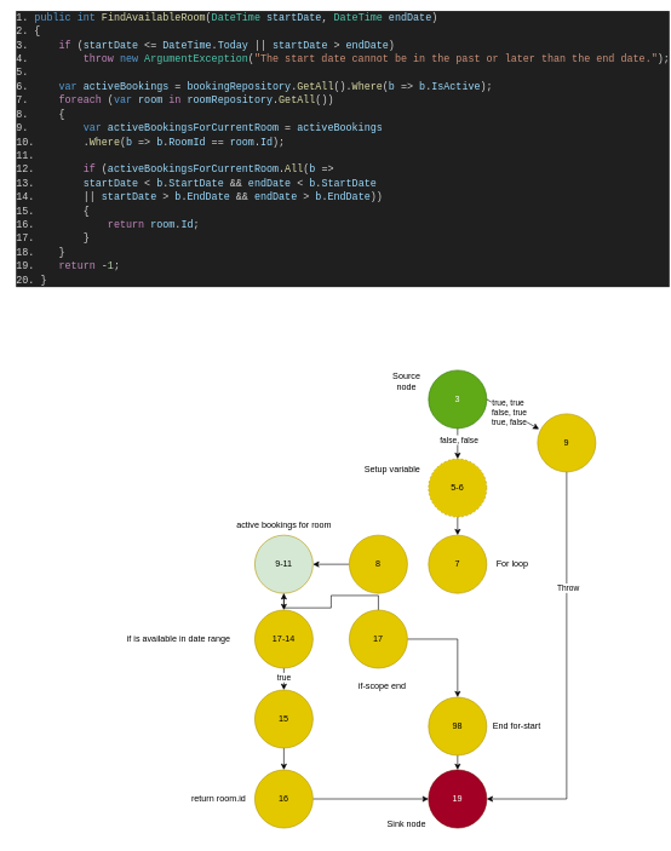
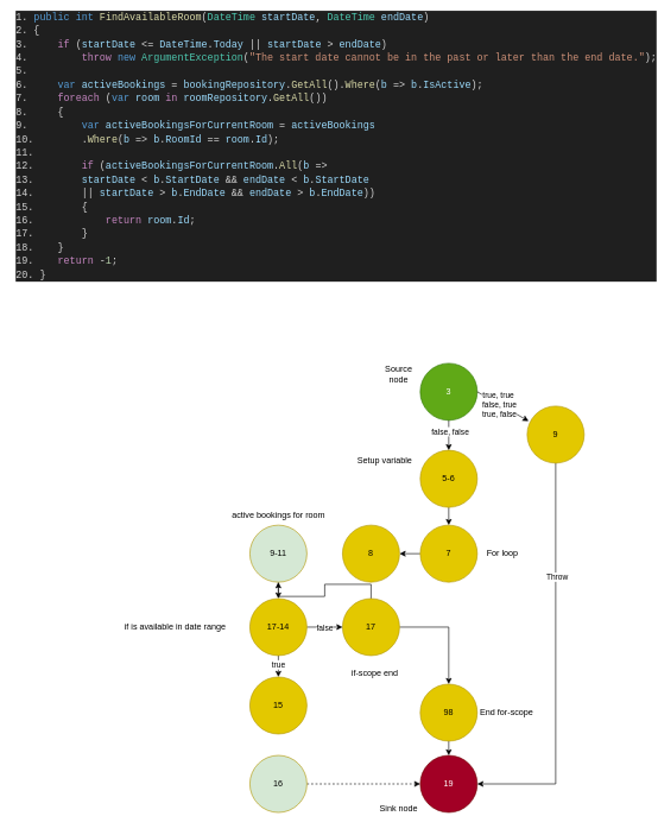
- <mxCell id="13" value="5-6" style="ellipse;whiteSpace=wrap;html=1;aspect=fixed;fillColor=#e3c800;fontColor=#000000;strokeColor=#B09500;dashed=1;" vertex="1" parent="1"><mxGeometry x="589" y="462" width="80" height="80" as="geometry" /></mxCell>
+ <mxCell id="13" value="5-6" style="ellipse;whiteSpace=wrap;html=1;aspect=fixed;fillColor=#e3c800;fontColor=#000000;strokeColor=#B09500;" vertex="1" parent="1"><mxGeometry x="589" y="462" width="80" height="80" as="geometry" /></mxCell>
- <mxCell id="26" style="edgeStyle=orthogonalEdgeStyle;rounded=0;orthogonalLoop=1;jettySize=auto;html=1;exitX=0;exitY=0.5;exitDx=0;exitDy=0;entryX=1;entryY=0.5;entryDx=0;entryDy=0;" edge="1" parent="1" source="27" target="24"><mxGeometry relative="1" as="geometry" /></mxCell>
+ <mxCell id="14" style="edgeStyle=orthogonalEdgeStyle;rounded=0;orthogonalLoop=1;jettySize=auto;html=1;exitX=0;exitY=0.5;exitDx=0;exitDy=0;entryX=1;entryY=0.5;entryDx=0;entryDy=0;" edge="1" parent="1" source="15" target="27"><mxGeometry relative="1" as="geometry" /></mxCell>
+ <mxCell id="29" style="edgeStyle=orthogonalEdgeStyle;rounded=0;orthogonalLoop=1;jettySize=auto;html=1;exitX=1;exitY=0.5;exitDx=0;exitDy=0;entryX=0;entryY=0.5;entryDx=0;entryDy=0;" edge="1" parent="1" source="33" target="41"><mxGeometry relative="1" as="geometry" /></mxCell>
+ <mxCell id="30" value="false" style="edgeLabel;html=1;align=center;verticalAlign=middle;resizable=0;points=[];" vertex="1" connectable="0" parent="29"><mxGeometry x="-0.053" relative="1" as="geometry"><mxPoint as="offset" /></mxGeometry></mxCell>
- <mxCell id="22" value="End for-start" style="text;html=1;align=center;verticalAlign=middle;resizable=0;points=[];autosize=1;strokeColor=none;fillColor=none;" vertex="1" parent="1"><mxGeometry x="660" y="815" width="100" height="30" as="geometry" /></mxCell>
+ <mxCell id="22" value="End for-scope" style="text;html=1;align=center;verticalAlign=middle;resizable=0;points=[];autosize=1;strokeColor=none;fillColor=none;" vertex="1" parent="1"><mxGeometry x="660" y="815" width="100" height="30" as="geometry" /></mxCell>
- <mxCell id="35" style="edgeStyle=orthogonalEdgeStyle;rounded=0;orthogonalLoop=1;jettySize=auto;html=1;exitX=0.5;exitY=1;exitDx=0;exitDy=0;entryX=0.5;entryY=0;entryDx=0;entryDy=0;" edge="1" parent="1" source="36" target="38"><mxGeometry relative="1" as="geometry" /></mxCell>
- <mxCell id="42" value="return room.id" style="text;html=1;align=center;verticalAlign=middle;resizable=0;points=[];autosize=1;strokeColor=none;fillColor=none;" vertex="1" parent="1"><mxGeometry x="250" y="915" width="100" height="30" as="geometry" /></mxCell>
- <mxCell id="38" value="16" style="ellipse;whiteSpace=wrap;html=1;aspect=fixed;fillColor=#e3c800;fontColor=#000000;strokeColor=#B09500;" vertex="1" parent="1"><mxGeometry x="350" y="890" width="80" height="80" as="geometry" /></mxCell>
+ <mxCell id="38" value="16" style="ellipse;whiteSpace=wrap;html=1;aspect=fixed;fillColor=#d5e8d4;fontColor=#000000;strokeColor=#B09500;" vertex="1" parent="1"><mxGeometry x="350" y="890" width="80" height="80" as="geometry" /></mxCell>
- <mxCell id="37" style="edgeStyle=orthogonalEdgeStyle;rounded=0;orthogonalLoop=1;jettySize=auto;html=1;exitX=1;exitY=0.5;exitDx=0;exitDy=0;entryX=0;entryY=0.5;entryDx=0;entryDy=0;" edge="1" parent="1" source="38" target="6"><mxGeometry relative="1" as="geometry" /></mxCell>
+ <mxCell id="37" style="edgeStyle=orthogonalEdgeStyle;rounded=0;orthogonalLoop=1;jettySize=auto;html=1;exitX=1;exitY=0.5;exitDx=0;exitDy=0;entryX=0;entryY=0.5;entryDx=0;entryDy=0;dashed=1;" edge="1" parent="1" source="38" target="6"><mxGeometry relative="1" as="geometry" /></mxCell>
